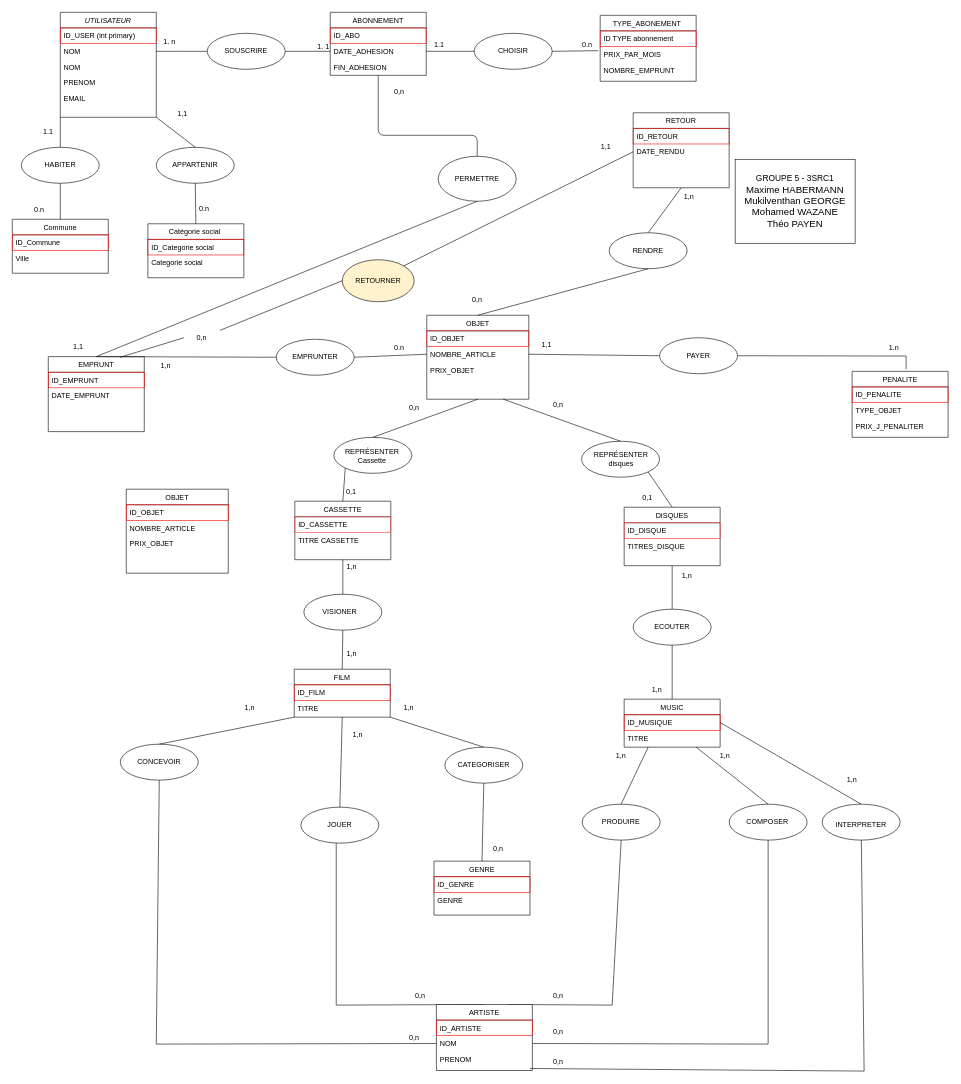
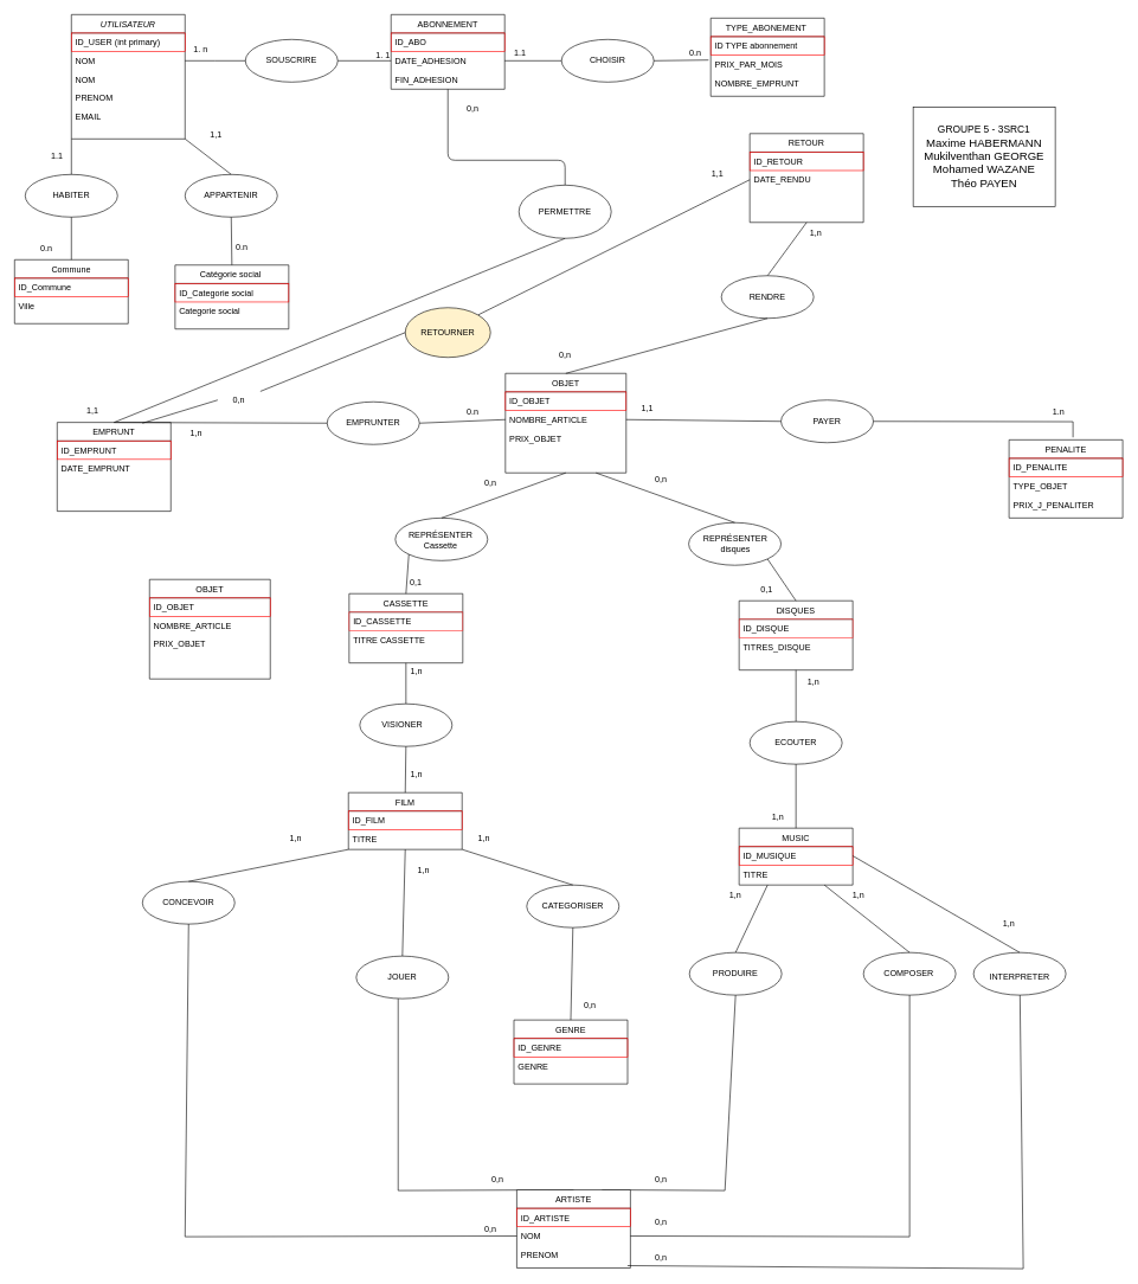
- <mxCell id="65" value="&lt;div style=&quot;box-sizing: border-box ; font-family: &amp;#34;segoe ui&amp;#34; , , &amp;#34;apple color emoji&amp;#34; , &amp;#34;segoe ui emoji&amp;#34; , sans-serif&quot;&gt;&lt;font style=&quot;font-size: 14px&quot;&gt;&lt;span itemscope=&quot;&quot; class=&quot;at-mentions-focus lpc-hoverTarget&quot; tabindex=&quot;0&quot;&gt;GROUPE 5 - 3SRC1&lt;/span&gt;&lt;/font&gt;&lt;/div&gt;&lt;div style=&quot;box-sizing: border-box ; font-family: &amp;#34;segoe ui&amp;#34; , , &amp;#34;apple color emoji&amp;#34; , &amp;#34;segoe ui emoji&amp;#34; , sans-serif&quot;&gt;&lt;font size=&quot;3&quot;&gt;&lt;span itemscope=&quot;&quot; class=&quot;at-mentions-focus lpc-hoverTarget&quot; tabindex=&quot;0&quot;&gt;Maxime HABERMANN&lt;/span&gt;&lt;/font&gt;&lt;/div&gt;&lt;div style=&quot;box-sizing: border-box ; font-family: &amp;#34;segoe ui&amp;#34; , , &amp;#34;apple color emoji&amp;#34; , &amp;#34;segoe ui emoji&amp;#34; , sans-serif&quot;&gt;&lt;font size=&quot;3&quot;&gt;&lt;span itemscope=&quot;&quot; class=&quot;mention-me at-mentions-focus lpc-hoverTarget&quot; tabindex=&quot;0&quot;&gt;Mukilventhan GEORGE&lt;/span&gt;&lt;/font&gt;&lt;/div&gt;&lt;div style=&quot;box-sizing: border-box ; font-family: &amp;#34;segoe ui&amp;#34; , , &amp;#34;apple color emoji&amp;#34; , &amp;#34;segoe ui emoji&amp;#34; , sans-serif&quot;&gt;&lt;font size=&quot;3&quot;&gt;&lt;span itemscope=&quot;&quot; class=&quot;at-mentions-focus lpc-hoverTarget&quot; tabindex=&quot;0&quot;&gt;Mohamed WAZANE&lt;/span&gt;&lt;/font&gt;&lt;/div&gt;&lt;div style=&quot;box-sizing: border-box ; font-family: &amp;#34;segoe ui&amp;#34; , , &amp;#34;apple color emoji&amp;#34; , &amp;#34;segoe ui emoji&amp;#34; , sans-serif&quot;&gt;&lt;font size=&quot;3&quot;&gt;Théo PAYEN&lt;/font&gt;&lt;/div&gt;" style="rounded=0;whiteSpace=wrap;html=1;shadow=0;fontColor=#000000;fillColor=default;gradientColor=none;" parent="1" vertex="1"><mxGeometry x="1225" y="265" width="200" height="140" as="geometry" /></mxCell>
+ <mxCell id="65" value="&lt;div style=&quot;box-sizing: border-box ; font-family: &amp;#34;segoe ui&amp;#34; , , &amp;#34;apple color emoji&amp;#34; , &amp;#34;segoe ui emoji&amp;#34; , sans-serif&quot;&gt;&lt;font style=&quot;font-size: 14px&quot;&gt;&lt;span itemscope=&quot;&quot; class=&quot;at-mentions-focus lpc-hoverTarget&quot; tabindex=&quot;0&quot;&gt;GROUPE 5 - 3SRC1&lt;/span&gt;&lt;/font&gt;&lt;/div&gt;&lt;div style=&quot;box-sizing: border-box ; font-family: &amp;#34;segoe ui&amp;#34; , , &amp;#34;apple color emoji&amp;#34; , &amp;#34;segoe ui emoji&amp;#34; , sans-serif&quot;&gt;&lt;font size=&quot;3&quot;&gt;&lt;span itemscope=&quot;&quot; class=&quot;at-mentions-focus lpc-hoverTarget&quot; tabindex=&quot;0&quot;&gt;Maxime HABERMANN&lt;/span&gt;&lt;/font&gt;&lt;/div&gt;&lt;div style=&quot;box-sizing: border-box ; font-family: &amp;#34;segoe ui&amp;#34; , , &amp;#34;apple color emoji&amp;#34; , &amp;#34;segoe ui emoji&amp;#34; , sans-serif&quot;&gt;&lt;font size=&quot;3&quot;&gt;&lt;span itemscope=&quot;&quot; class=&quot;mention-me at-mentions-focus lpc-hoverTarget&quot; tabindex=&quot;0&quot;&gt;Mukilventhan GEORGE&lt;/span&gt;&lt;/font&gt;&lt;/div&gt;&lt;div style=&quot;box-sizing: border-box ; font-family: &amp;#34;segoe ui&amp;#34; , , &amp;#34;apple color emoji&amp;#34; , &amp;#34;segoe ui emoji&amp;#34; , sans-serif&quot;&gt;&lt;font size=&quot;3&quot;&gt;&lt;span itemscope=&quot;&quot; class=&quot;at-mentions-focus lpc-hoverTarget&quot; tabindex=&quot;0&quot;&gt;Mohamed WAZANE&lt;/span&gt;&lt;/font&gt;&lt;/div&gt;&lt;div style=&quot;box-sizing: border-box ; font-family: &amp;#34;segoe ui&amp;#34; , , &amp;#34;apple color emoji&amp;#34; , &amp;#34;segoe ui emoji&amp;#34; , sans-serif&quot;&gt;&lt;font size=&quot;3&quot;&gt;Théo PAYEN&lt;/font&gt;&lt;/div&gt;" style="rounded=0;whiteSpace=wrap;html=1;shadow=0;fontColor=#000000;fillColor=default;gradientColor=none;" parent="1" vertex="1"><mxGeometry x="1285" y="150" width="200" height="140" as="geometry" /></mxCell>
